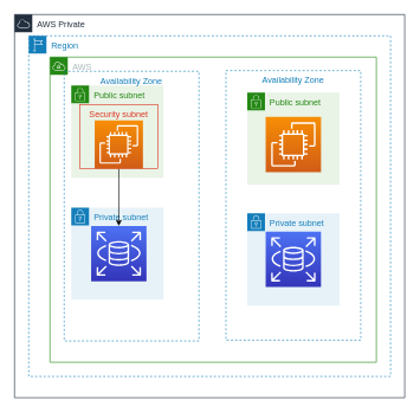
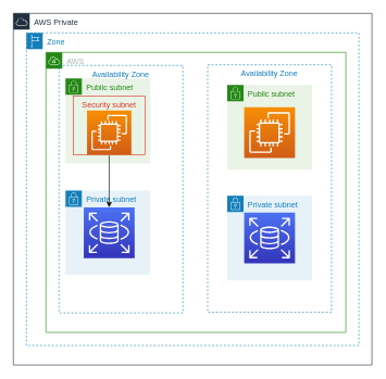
- <mxCell id="3" value="Region" style="points=[[0,0],[0.25,0],[0.5,0],[0.75,0],[1,0],[1,0.25],[1,0.5],[1,0.75],[1,1],[0.75,1],[0.5,1],[0.25,1],[0,1],[0,0.75],[0,0.5],[0,0.25]];outlineConnect=0;gradientColor=none;html=1;whiteSpace=wrap;fontSize=12;fontStyle=0;container=1;pointerEvents=0;collapsible=0;recursiveResize=0;shape=mxgraph.aws4.group;grIcon=mxgraph.aws4.group_region;strokeColor=#147EBA;fillColor=none;verticalAlign=top;align=left;spacingLeft=30;fontColor=#147EBA;dashed=1;" parent="1" vertex="1"><mxGeometry x="40" y="50" width="510" height="480" as="geometry" /></mxCell>
+ <mxCell id="3" value="Zone" style="points=[[0,0],[0.25,0],[0.5,0],[0.75,0],[1,0],[1,0.25],[1,0.5],[1,0.75],[1,1],[0.75,1],[0.5,1],[0.25,1],[0,1],[0,0.75],[0,0.5],[0,0.25]];outlineConnect=0;gradientColor=none;html=1;whiteSpace=wrap;fontSize=12;fontStyle=0;container=1;pointerEvents=0;collapsible=0;recursiveResize=0;shape=mxgraph.aws4.group;grIcon=mxgraph.aws4.group_region;strokeColor=#147EBA;fillColor=none;verticalAlign=top;align=left;spacingLeft=30;fontColor=#147EBA;dashed=1;" parent="1" vertex="1"><mxGeometry x="40" y="50" width="510" height="480" as="geometry" /></mxCell>
